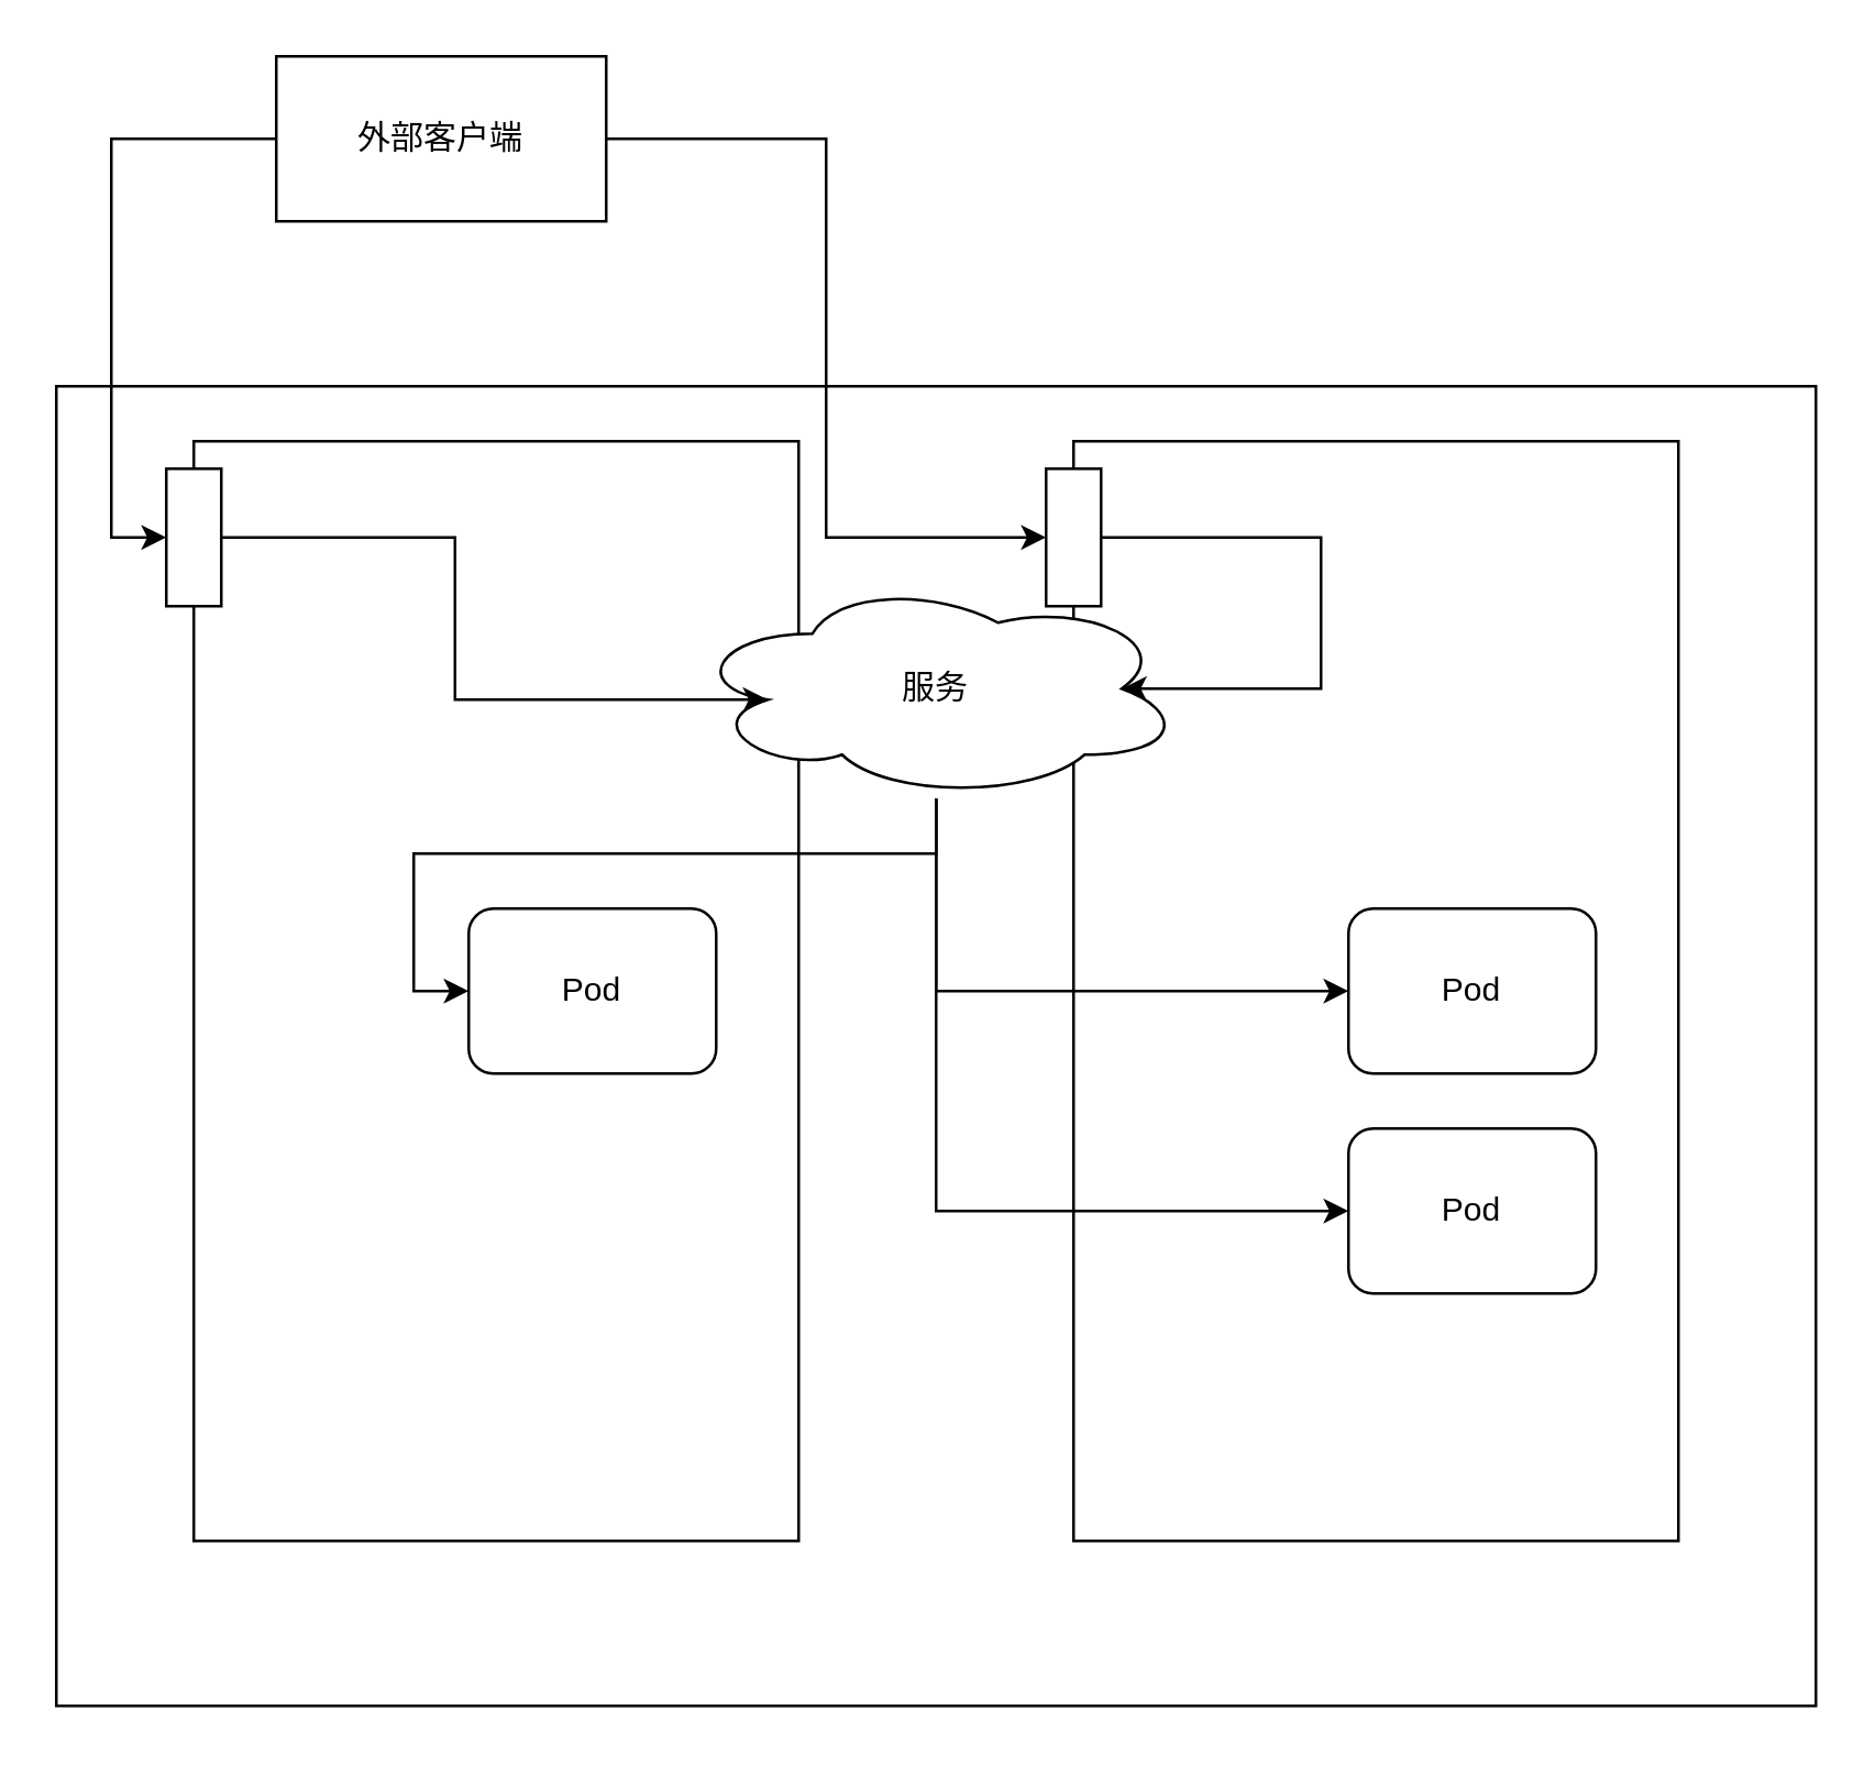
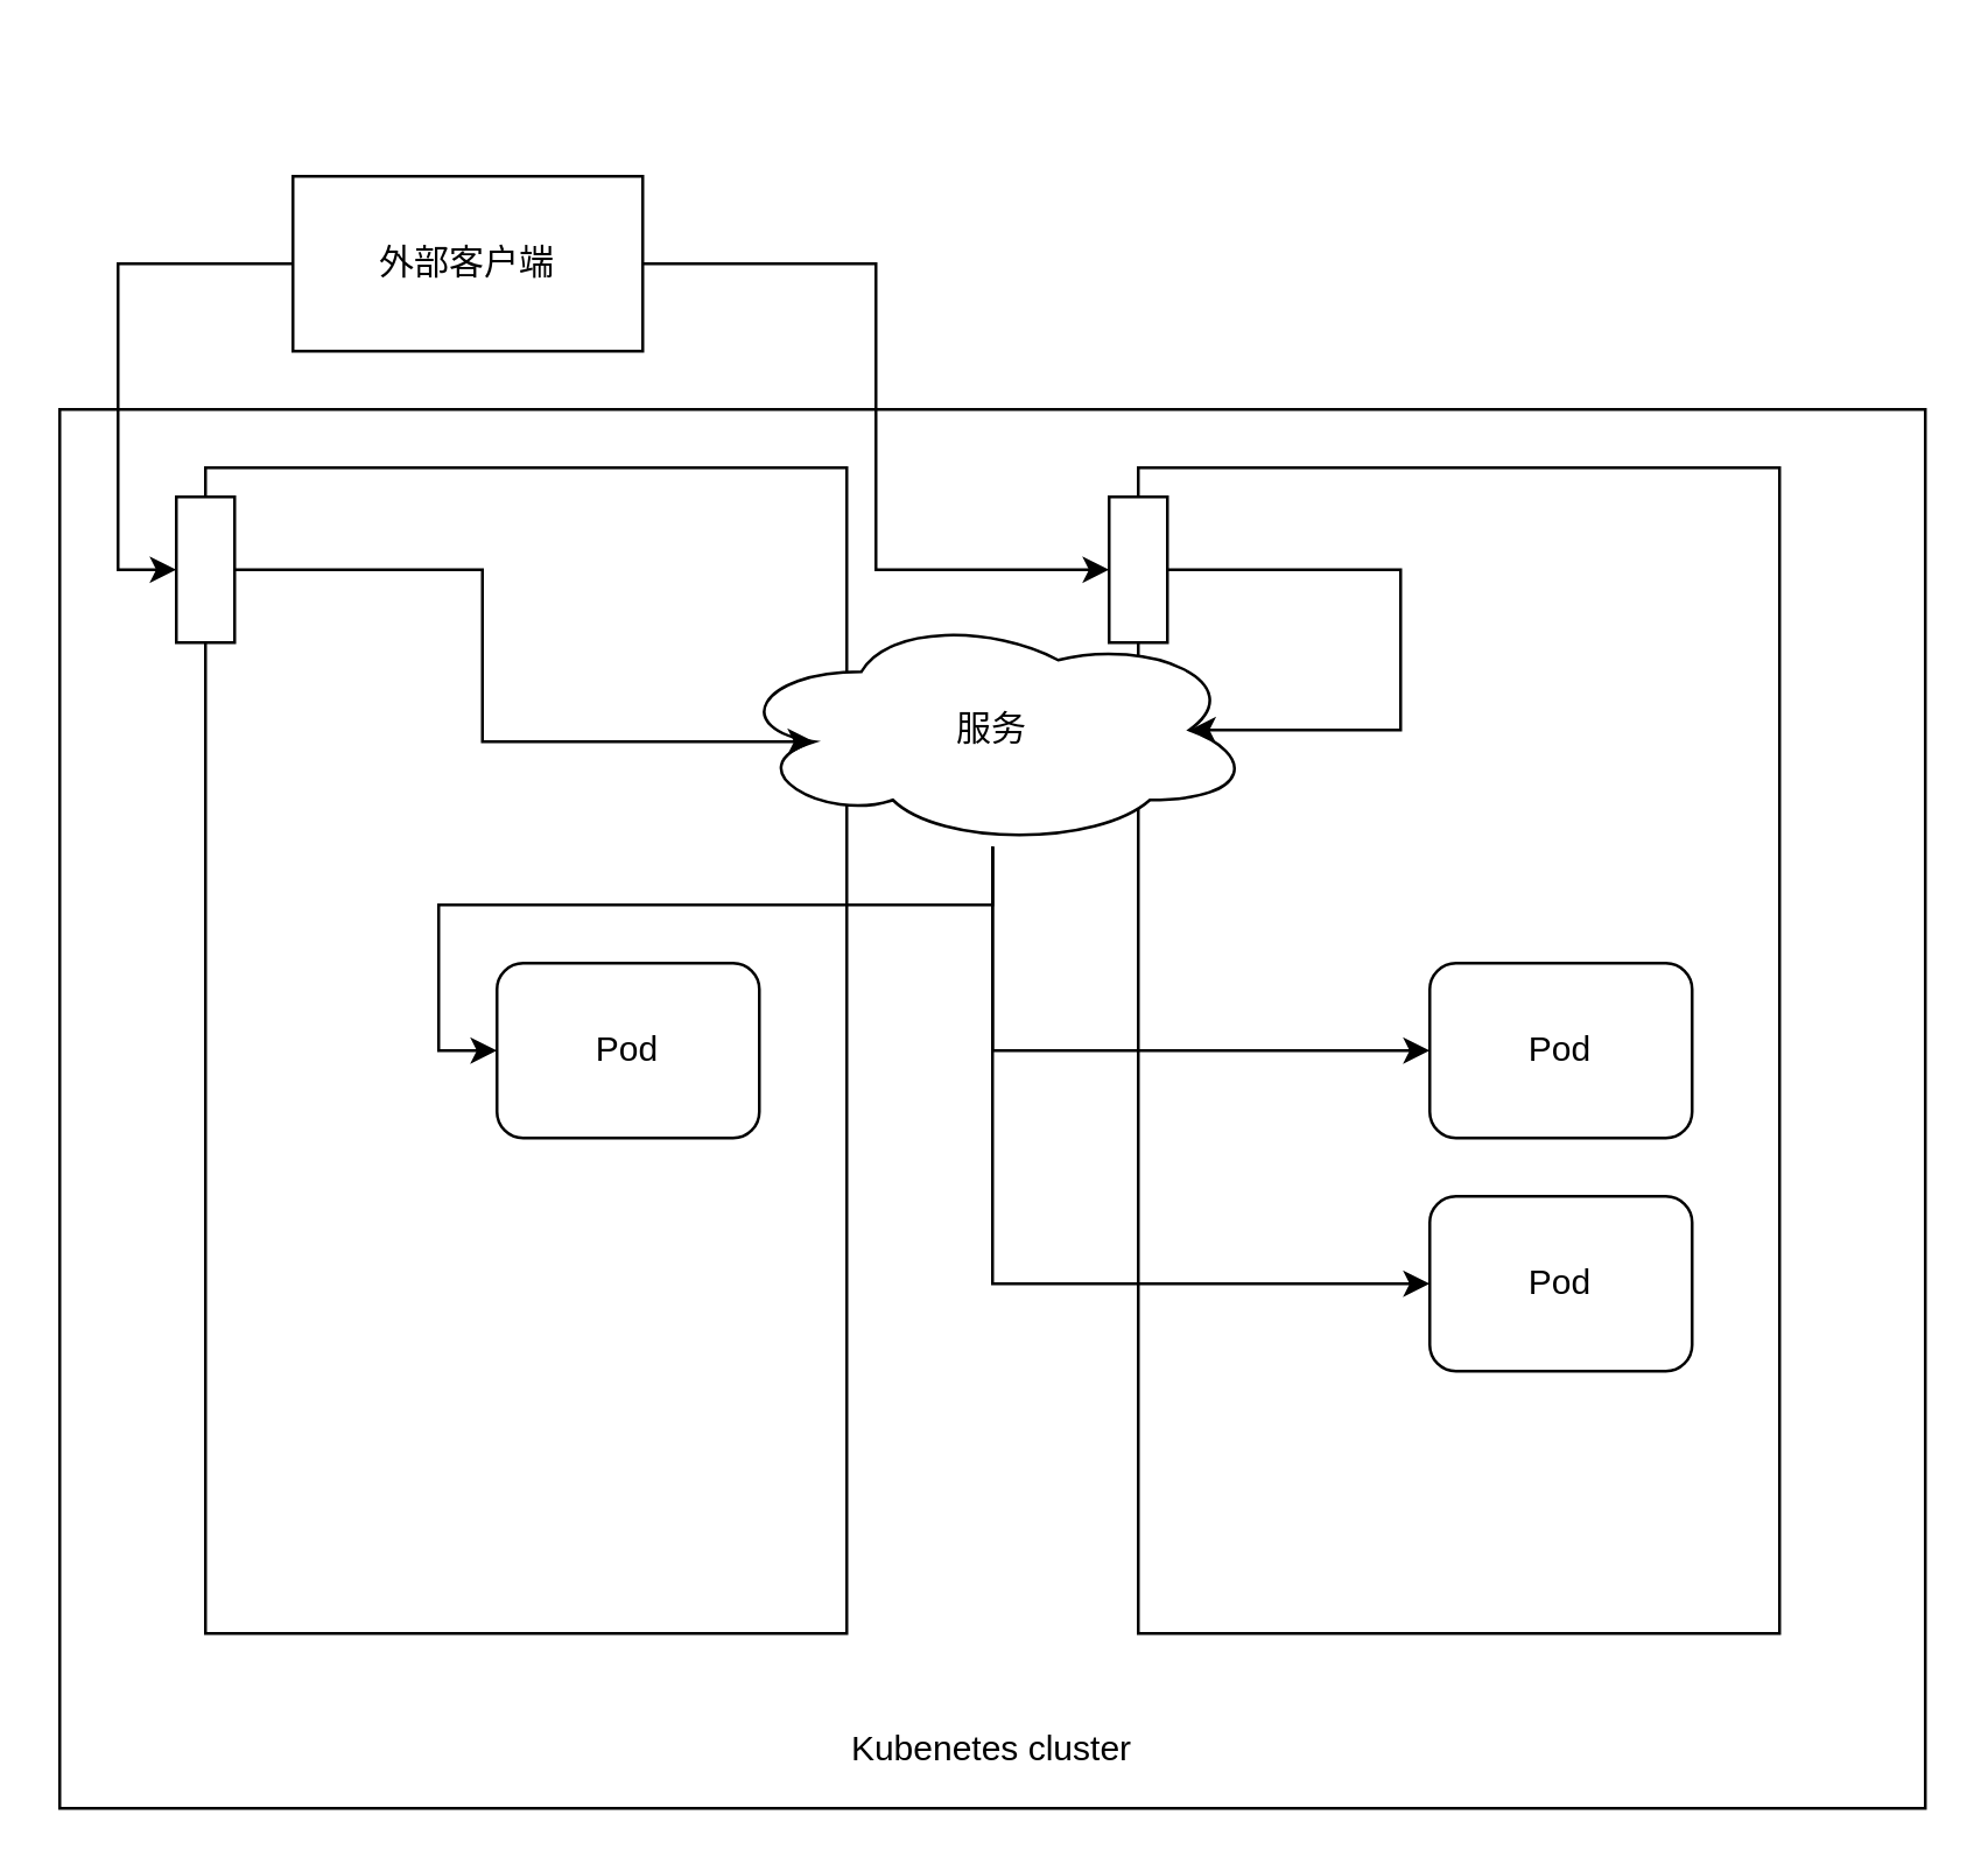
- <mxCell id="2" value="外部客户端" style="rounded=0;whiteSpace=wrap;html=1;" vertex="1" parent="1"><mxGeometry x="100" y="20" width="120" height="60" as="geometry" /></mxCell>
+ <mxCell id="2" value="外部客户端" style="rounded=0;whiteSpace=wrap;html=1;" vertex="1" parent="1"><mxGeometry x="100" y="60" width="120" height="60" as="geometry" /></mxCell>
+ <mxCell id="6" value="Kubenetes cluster" style="text;html=1;strokeColor=none;fillColor=none;align=center;verticalAlign=middle;whiteSpace=wrap;rounded=0;" vertex="1" parent="1"><mxGeometry x="275" y="590" width="130" height="20" as="geometry" /></mxCell>
